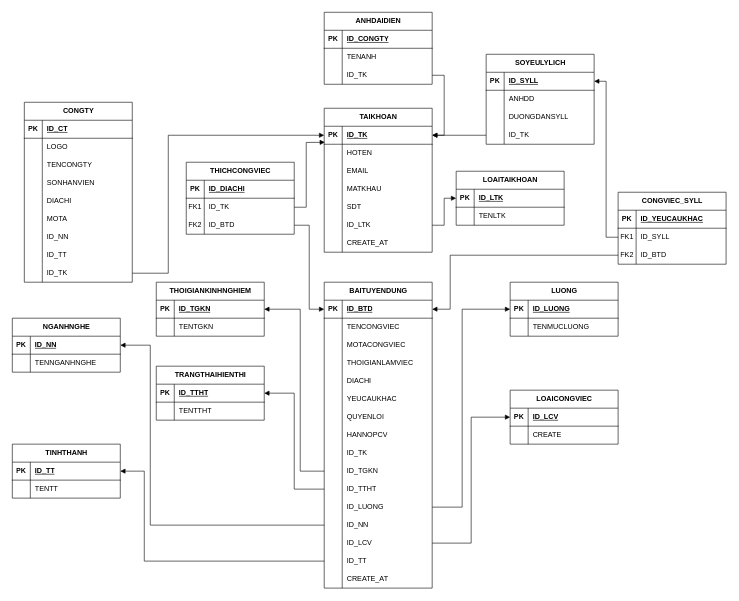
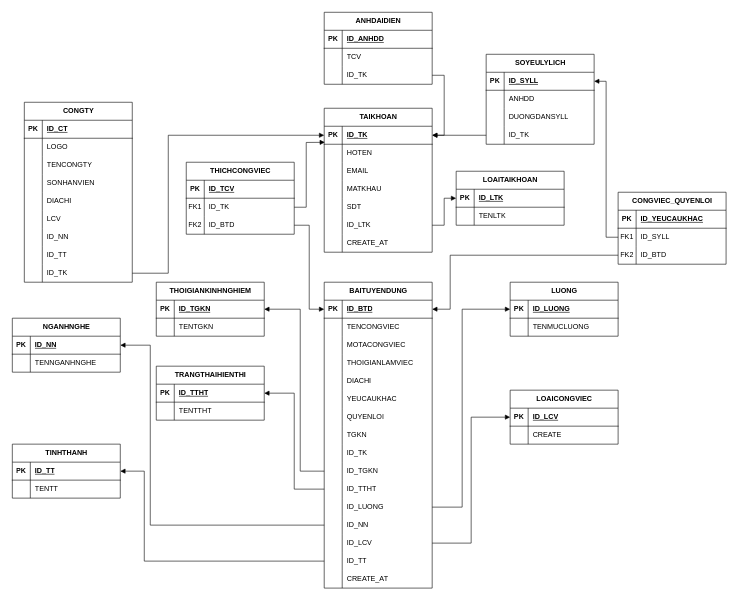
- <mxCell id="116" value="ID_CONGTY" style="shape=partialRectangle;connectable=0;fillColor=none;top=0;left=0;bottom=0;right=0;align=left;spacingLeft=6;fontStyle=5;overflow=hidden;whiteSpace=wrap;html=1;" vertex="1" parent="114"><mxGeometry x="30" width="150" height="30" as="geometry"><mxRectangle width="150" height="30" as="alternateBounds" /></mxGeometry></mxCell>
+ <mxCell id="116" value="ID_ANHDD" style="shape=partialRectangle;connectable=0;fillColor=none;top=0;left=0;bottom=0;right=0;align=left;spacingLeft=6;fontStyle=5;overflow=hidden;whiteSpace=wrap;html=1;" vertex="1" parent="114"><mxGeometry x="30" width="150" height="30" as="geometry"><mxRectangle width="150" height="30" as="alternateBounds" /></mxGeometry></mxCell>
- <mxCell id="119" value="TENANH" style="shape=partialRectangle;connectable=0;fillColor=none;top=0;left=0;bottom=0;right=0;align=left;spacingLeft=6;overflow=hidden;whiteSpace=wrap;html=1;" vertex="1" parent="117"><mxGeometry x="30" width="150" height="30" as="geometry"><mxRectangle width="150" height="30" as="alternateBounds" /></mxGeometry></mxCell>
+ <mxCell id="119" value="TCV" style="shape=partialRectangle;connectable=0;fillColor=none;top=0;left=0;bottom=0;right=0;align=left;spacingLeft=6;overflow=hidden;whiteSpace=wrap;html=1;" vertex="1" parent="117"><mxGeometry x="30" width="150" height="30" as="geometry"><mxRectangle width="150" height="30" as="alternateBounds" /></mxGeometry></mxCell>
- <mxCell id="176" value="ID_DIACHI" style="shape=partialRectangle;connectable=0;fillColor=none;top=0;left=0;bottom=0;right=0;align=left;spacingLeft=6;fontStyle=5;overflow=hidden;whiteSpace=wrap;html=1;" vertex="1" parent="174"><mxGeometry x="30" width="150" height="30" as="geometry"><mxRectangle width="150" height="30" as="alternateBounds" /></mxGeometry></mxCell>
+ <mxCell id="176" value="ID_TCV" style="shape=partialRectangle;connectable=0;fillColor=none;top=0;left=0;bottom=0;right=0;align=left;spacingLeft=6;fontStyle=5;overflow=hidden;whiteSpace=wrap;html=1;" vertex="1" parent="174"><mxGeometry x="30" width="150" height="30" as="geometry"><mxRectangle width="150" height="30" as="alternateBounds" /></mxGeometry></mxCell>
- <mxCell id="183" value="CONGVIEC_SYLL" style="shape=table;startSize=30;container=1;collapsible=1;childLayout=tableLayout;fixedRows=1;rowLines=0;fontStyle=1;align=center;resizeLast=1;html=1;" vertex="1" parent="1"><mxGeometry x="1030" y="320" width="180" height="120" as="geometry" /></mxCell>
+ <mxCell id="183" value="CONGVIEC_QUYENLOI" style="shape=table;startSize=30;container=1;collapsible=1;childLayout=tableLayout;fixedRows=1;rowLines=0;fontStyle=1;align=center;resizeLast=1;html=1;" vertex="1" parent="1"><mxGeometry x="1030" y="320" width="180" height="120" as="geometry" /></mxCell>
- <mxCell id="141" value="MOTA" style="shape=partialRectangle;connectable=0;fillColor=none;top=0;left=0;bottom=0;right=0;align=left;spacingLeft=6;overflow=hidden;whiteSpace=wrap;html=1;" vertex="1" parent="139"><mxGeometry x="30" width="150" height="30" as="geometry"><mxRectangle width="150" height="30" as="alternateBounds" /></mxGeometry></mxCell>
+ <mxCell id="141" value="LCV" style="shape=partialRectangle;connectable=0;fillColor=none;top=0;left=0;bottom=0;right=0;align=left;spacingLeft=6;overflow=hidden;whiteSpace=wrap;html=1;" vertex="1" parent="139"><mxGeometry x="30" width="150" height="30" as="geometry"><mxRectangle width="150" height="30" as="alternateBounds" /></mxGeometry></mxCell>
- <mxCell id="26" value="HANNOPCV" style="shape=partialRectangle;connectable=0;fillColor=none;top=0;left=0;bottom=0;right=0;align=left;spacingLeft=6;overflow=hidden;whiteSpace=wrap;html=1;" vertex="1" parent="24"><mxGeometry x="30" width="150" height="30" as="geometry"><mxRectangle width="150" height="30" as="alternateBounds" /></mxGeometry></mxCell>
+ <mxCell id="26" value="TGKN" style="shape=partialRectangle;connectable=0;fillColor=none;top=0;left=0;bottom=0;right=0;align=left;spacingLeft=6;overflow=hidden;whiteSpace=wrap;html=1;" vertex="1" parent="24"><mxGeometry x="30" width="150" height="30" as="geometry"><mxRectangle width="150" height="30" as="alternateBounds" /></mxGeometry></mxCell>
